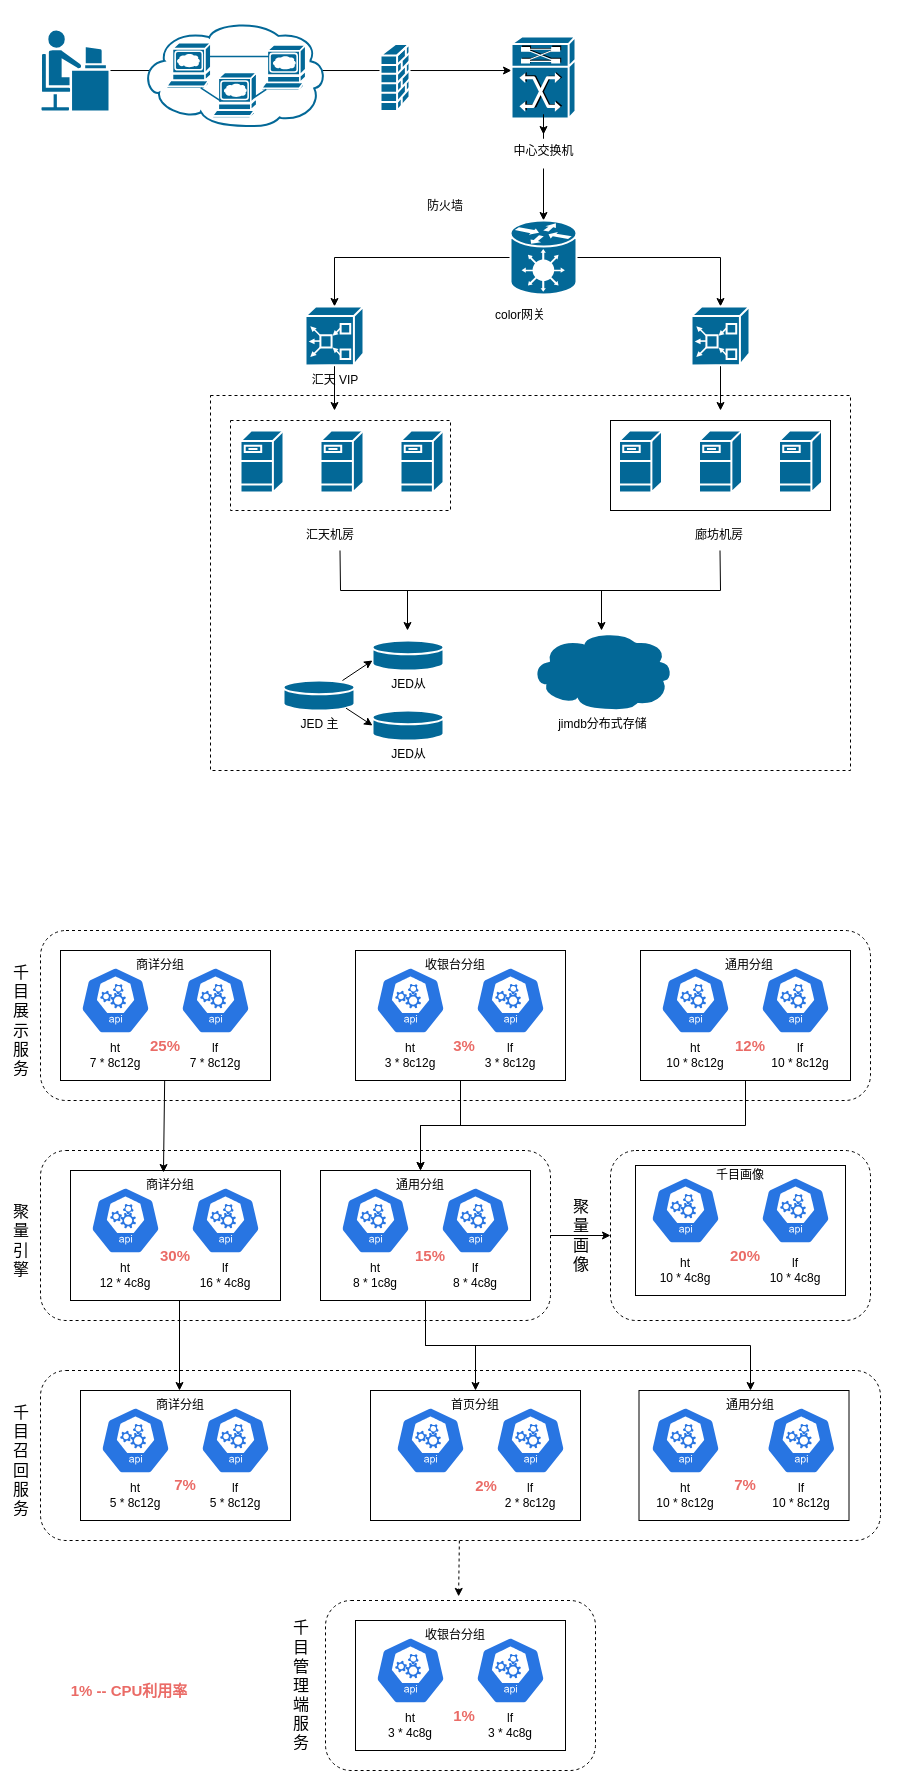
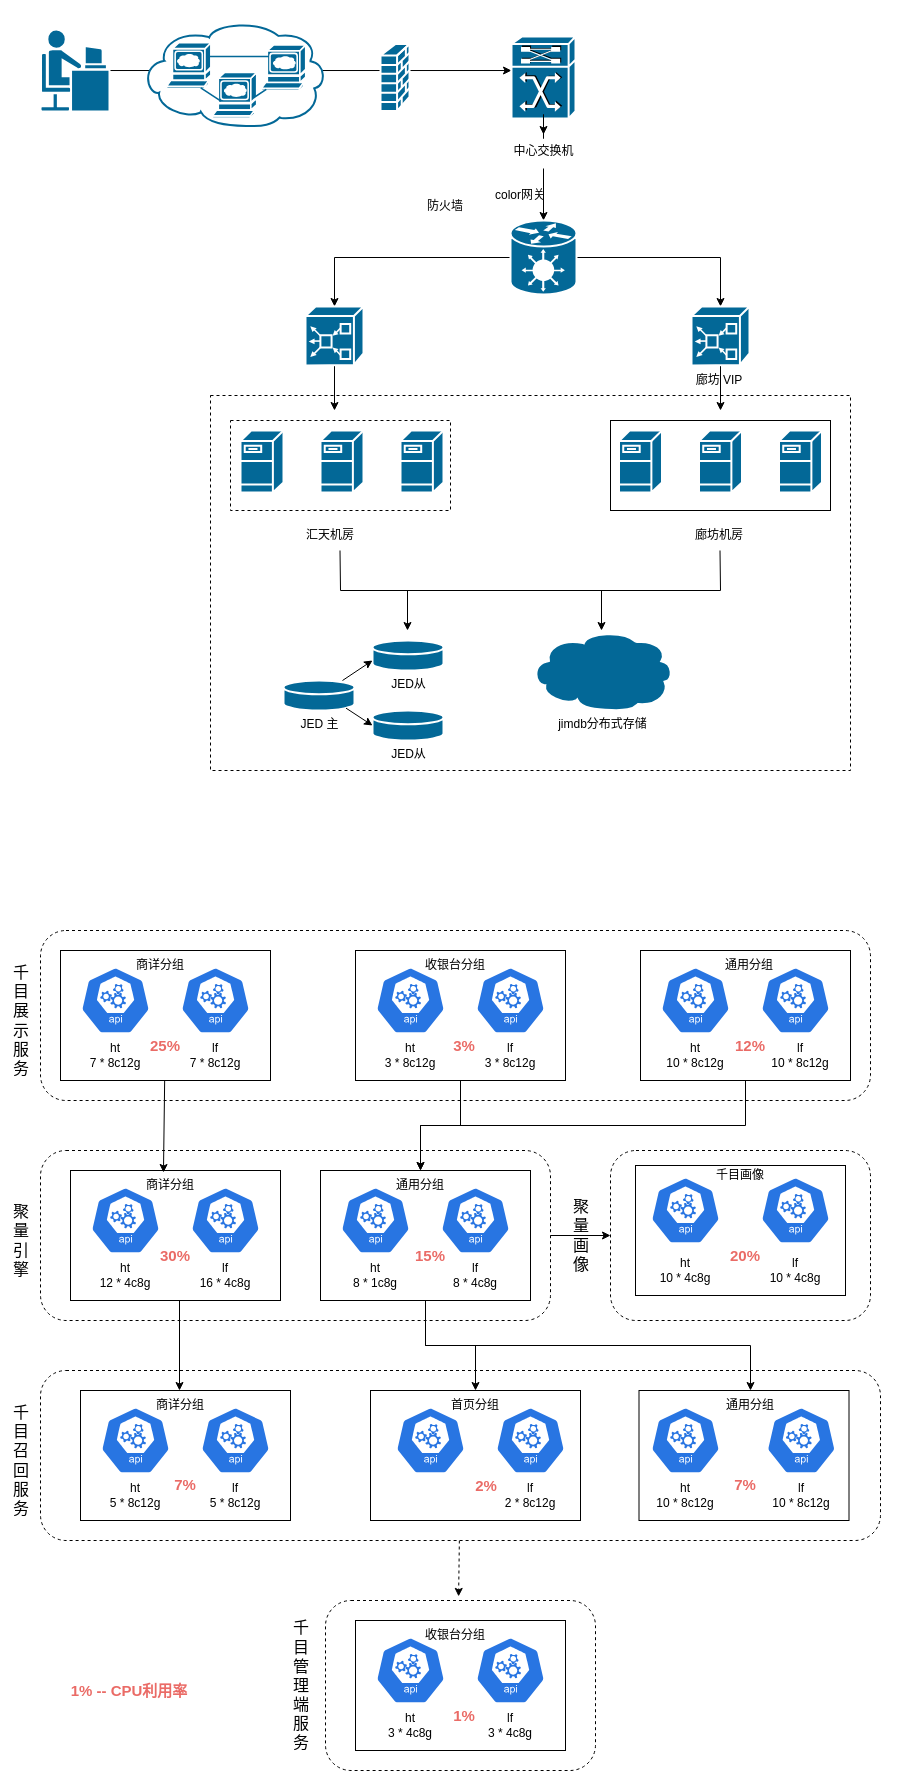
- <mxCell id="23" value="color网关" style="text;html=1;strokeColor=none;fillColor=none;align=center;verticalAlign=middle;whiteSpace=wrap;rounded=0;" parent="1" vertex="1"><mxGeometry x="490" y="300" width="60" height="30" as="geometry" /></mxCell>
+ <mxCell id="23" value="color网关" style="text;html=1;strokeColor=none;fillColor=none;align=center;verticalAlign=middle;whiteSpace=wrap;rounded=0;" parent="1" vertex="1"><mxGeometry x="490" y="180" width="60" height="30" as="geometry" /></mxCell>
- <mxCell id="24" value="汇天 VIP" style="text;html=1;strokeColor=none;fillColor=none;align=center;verticalAlign=middle;whiteSpace=wrap;rounded=0;" parent="1" vertex="1"><mxGeometry x="305" y="365" width="60" height="30" as="geometry" /></mxCell>
+ <mxCell id="25" value="廊坊 VIP" style="text;html=1;strokeColor=none;fillColor=none;align=center;verticalAlign=middle;whiteSpace=wrap;rounded=0;" parent="1" vertex="1"><mxGeometry x="689" y="365" width="60" height="30" as="geometry" /></mxCell>
